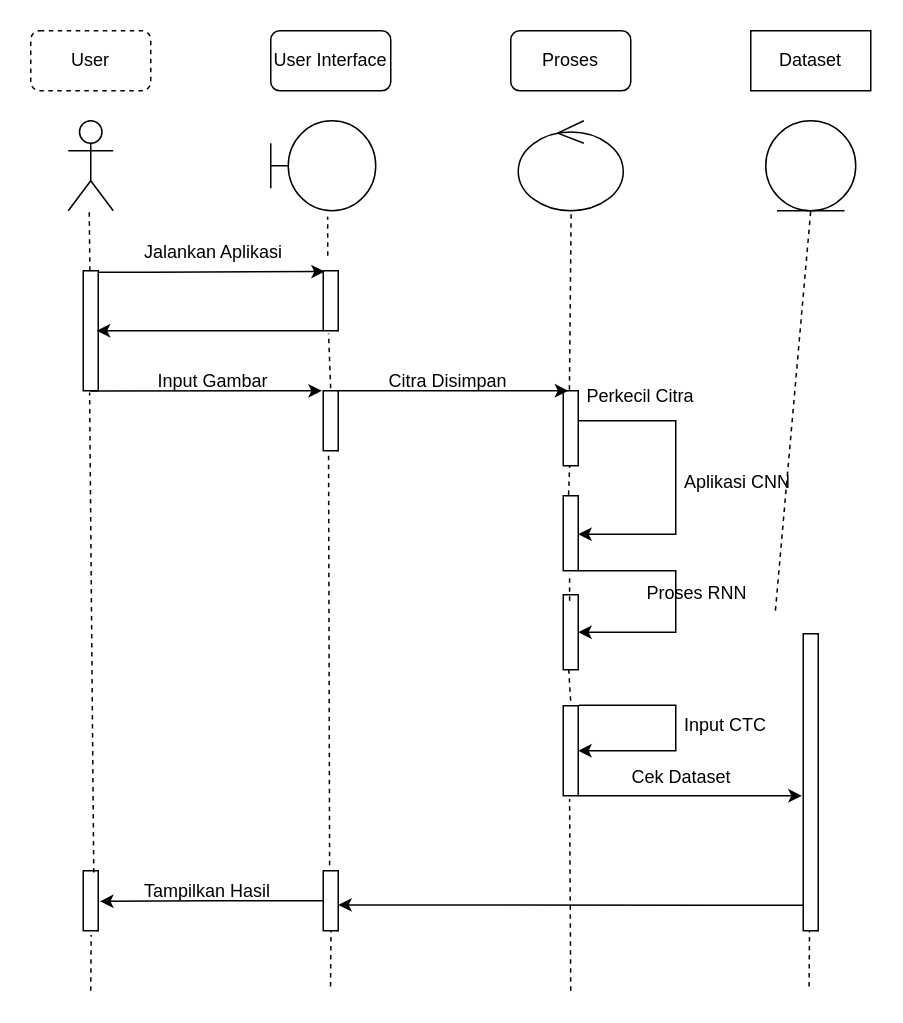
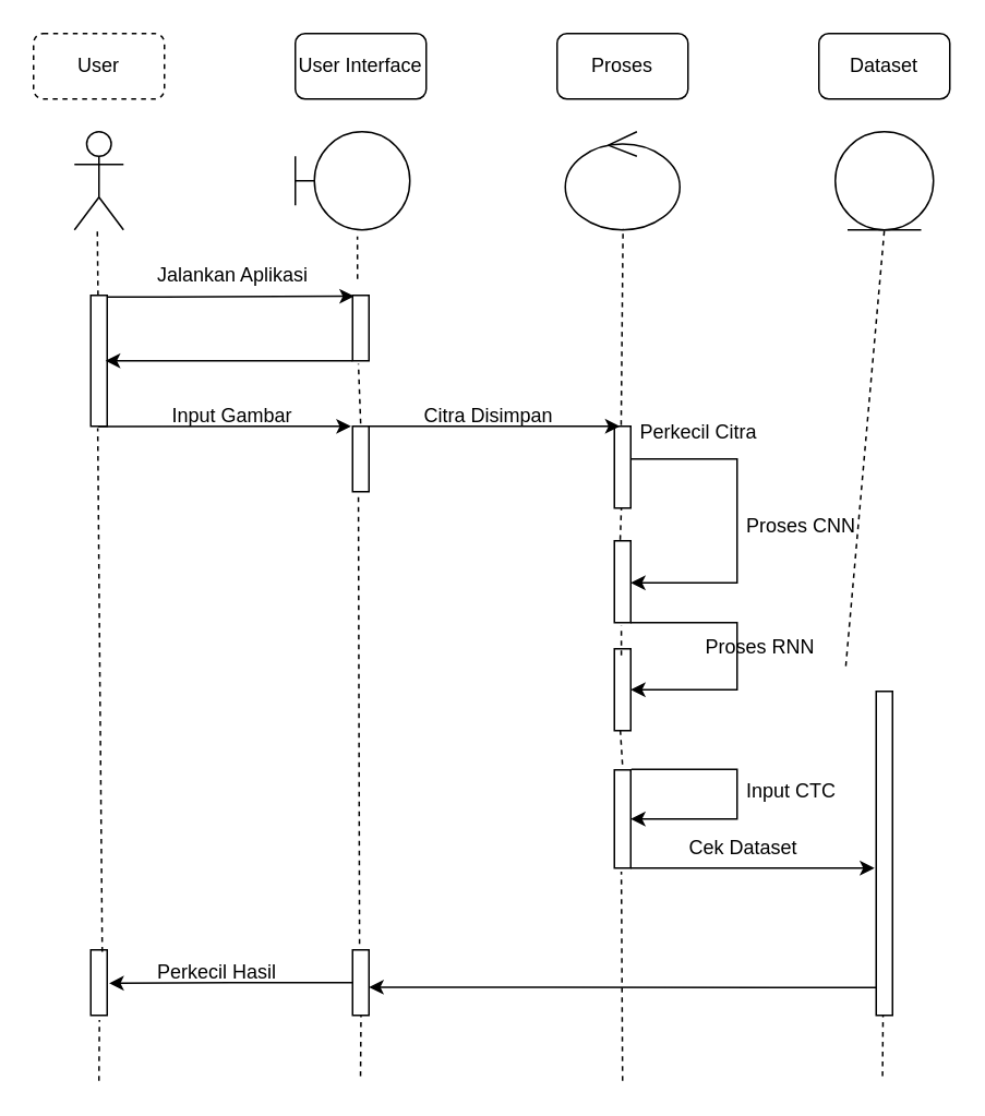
- <mxCell id="4" value="Dataset" style="whiteSpace=wrap;html=1;rounded=0;" vertex="1" parent="1"><mxGeometry x="500" y="20" width="80" height="40" as="geometry" /></mxCell>
+ <mxCell id="4" value="Dataset" style="rounded=1;whiteSpace=wrap;html=1;" vertex="1" parent="1"><mxGeometry x="500" y="20" width="80" height="40" as="geometry" /></mxCell>
- <mxCell id="26" value="Aplikasi CNN" style="text;strokeColor=none;fillColor=none;align=left;verticalAlign=top;spacingLeft=4;spacingRight=4;overflow=hidden;rotatable=0;points=[[0,0.5],[1,0.5]];portConstraint=eastwest;" vertex="1" parent="1"><mxGeometry x="450" y="307" width="120" height="26" as="geometry" /></mxCell>
+ <mxCell id="26" value="Proses CNN" style="text;strokeColor=none;fillColor=none;align=left;verticalAlign=top;spacingLeft=4;spacingRight=4;overflow=hidden;rotatable=0;points=[[0,0.5],[1,0.5]];portConstraint=eastwest;" vertex="1" parent="1"><mxGeometry x="450" y="307" width="120" height="26" as="geometry" /></mxCell>
- <mxCell id="38" value="Tampilkan Hasil" style="text;strokeColor=none;fillColor=none;align=left;verticalAlign=top;spacingLeft=4;spacingRight=4;overflow=hidden;rotatable=0;points=[[0,0.5],[1,0.5]];portConstraint=eastwest;" vertex="1" parent="1"><mxGeometry x="90" y="580" width="120" height="26" as="geometry" /></mxCell>
+ <mxCell id="38" value="Perkecil Hasil" style="text;strokeColor=none;fillColor=none;align=left;verticalAlign=top;spacingLeft=4;spacingRight=4;overflow=hidden;rotatable=0;points=[[0,0.5],[1,0.5]];portConstraint=eastwest;" vertex="1" parent="1"><mxGeometry x="90" y="580" width="120" height="26" as="geometry" /></mxCell>
